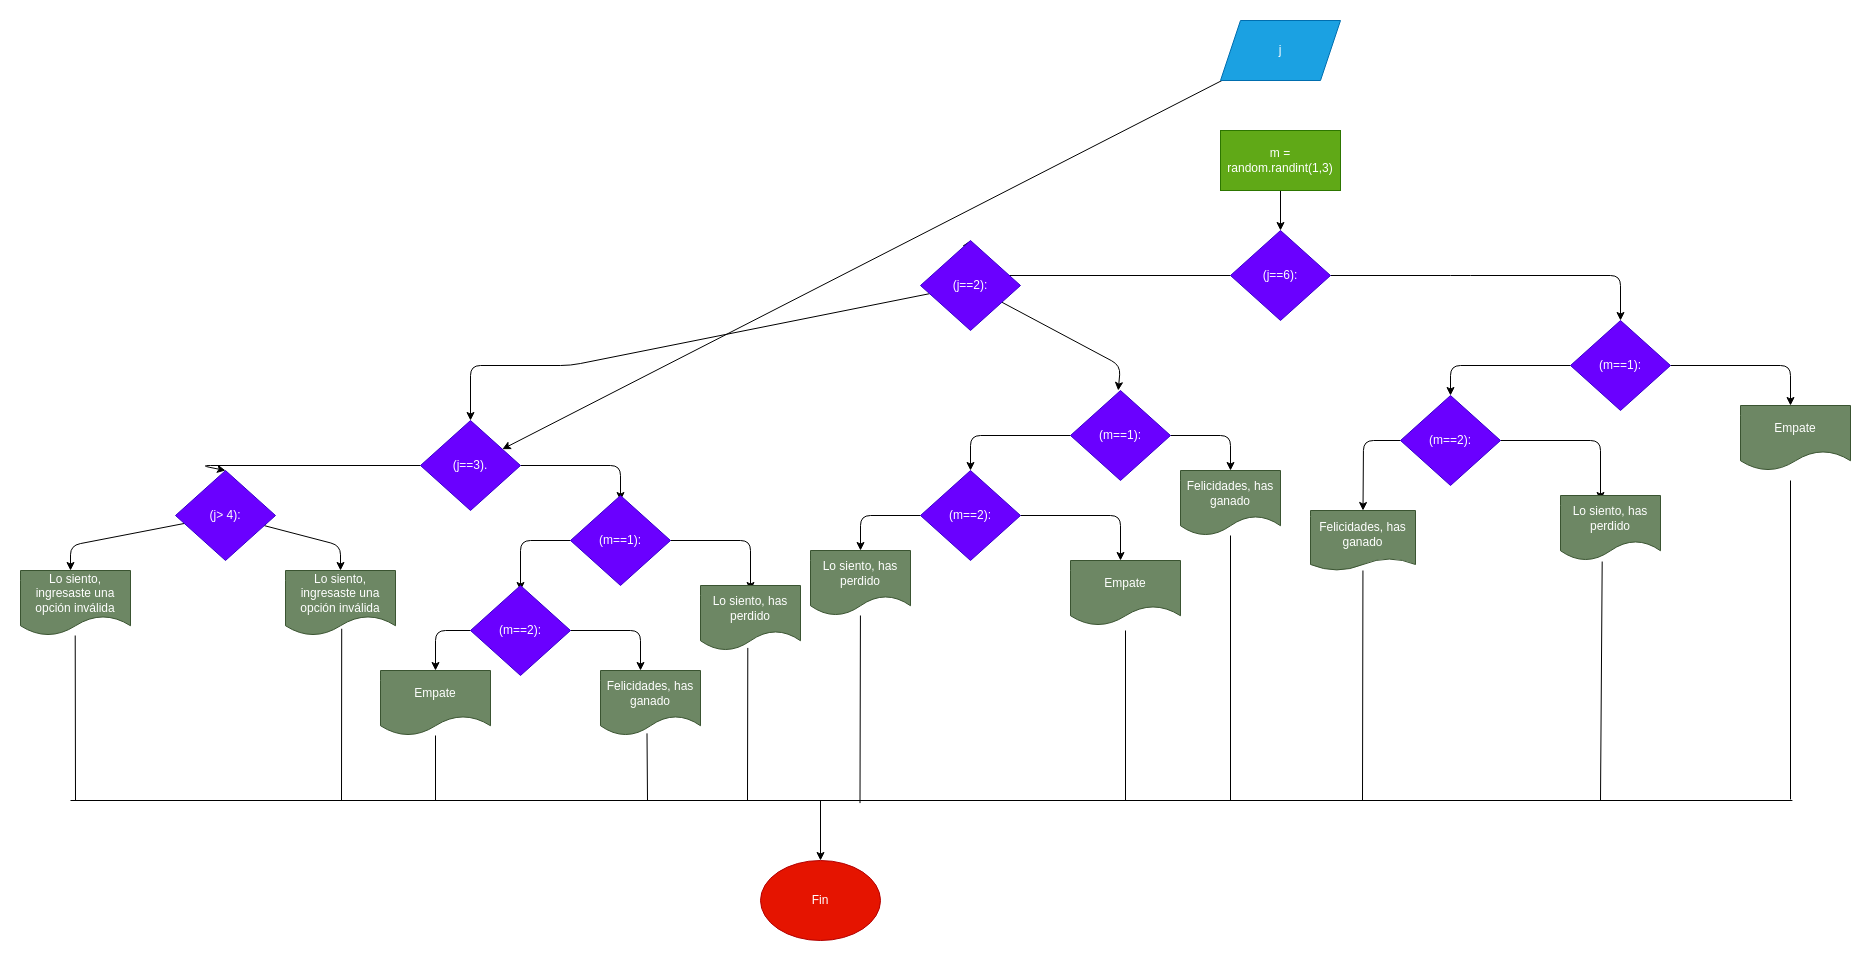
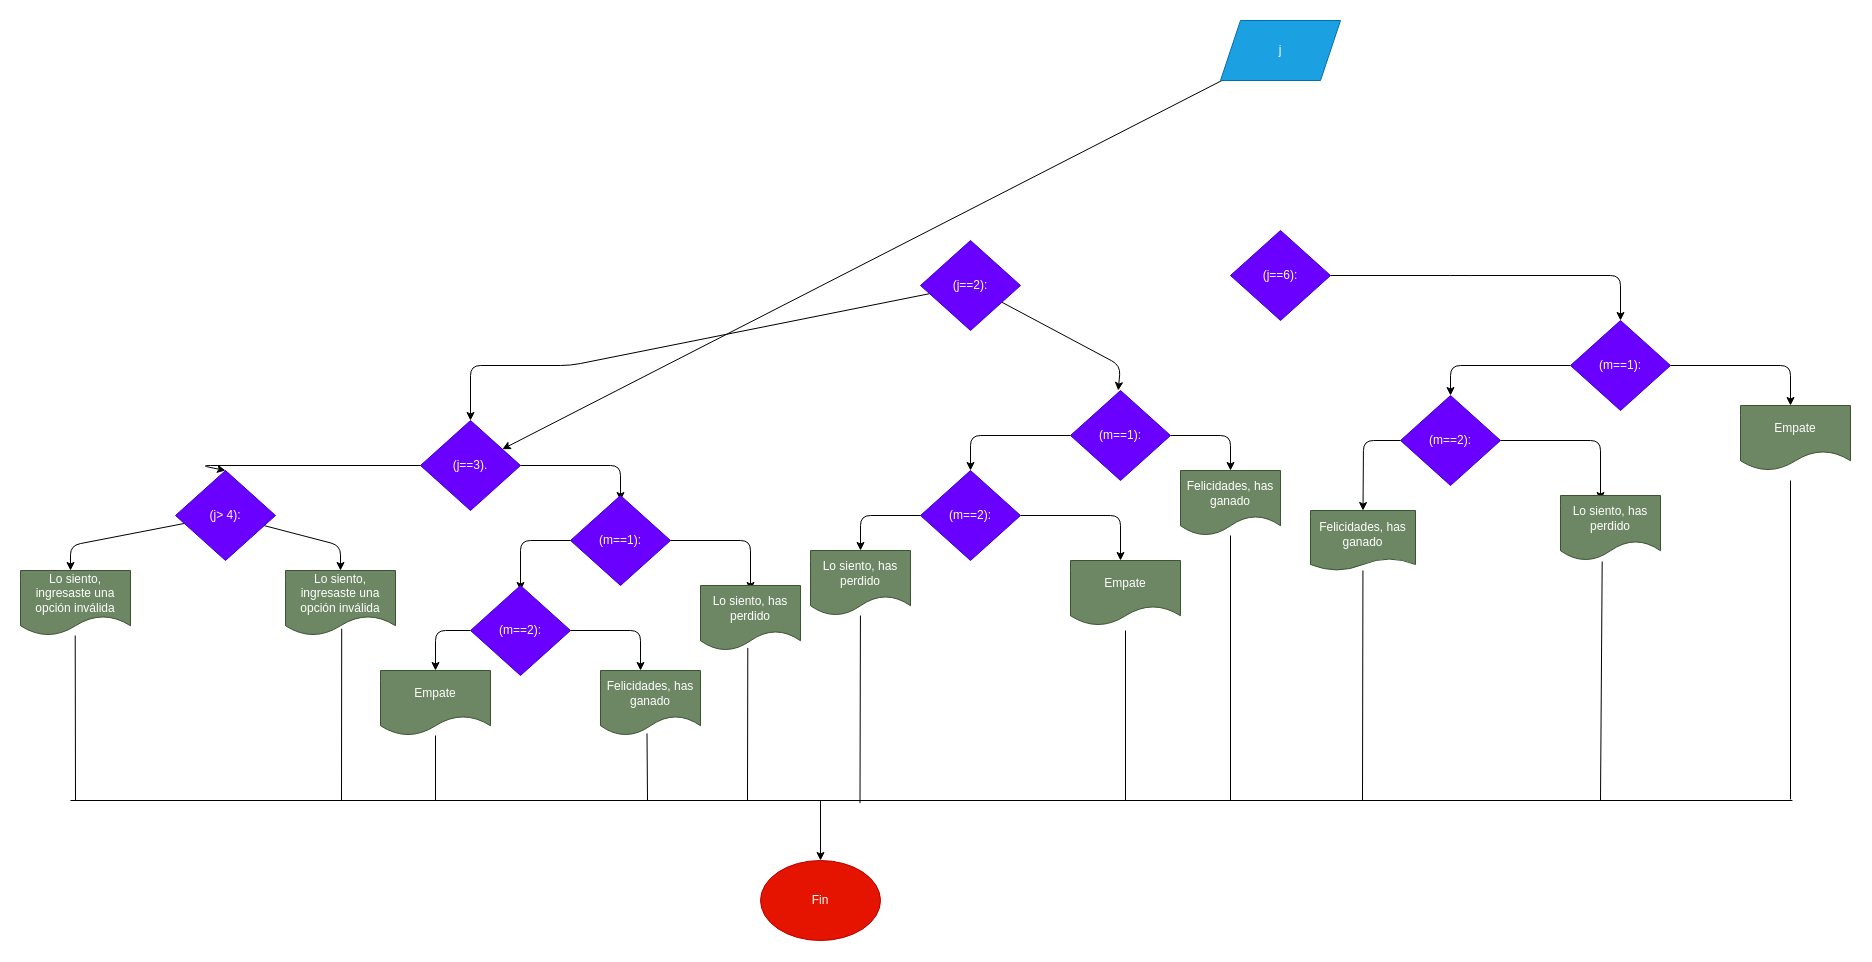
- <mxCell id="5" value="m = random.randint(1,3)" style="whiteSpace=wrap;html=1;fillColor=#60a917;fontColor=#ffffff;strokeColor=#2D7600;" vertex="1" parent="1"><mxGeometry x="1220" y="130" width="120" height="60" as="geometry" /></mxCell>
- <mxCell id="4" value="" style="edgeStyle=none;html=1;" edge="1" parent="1" source="5" target="8"><mxGeometry relative="1" as="geometry" /></mxCell>
- <mxCell id="7" style="edgeStyle=none;html=1;entryX=0.5;entryY=0;entryDx=0;entryDy=0;" edge="1" parent="1" source="8" target="18"><mxGeometry relative="1" as="geometry"><mxPoint x="1070" y="320" as="targetPoint" /><Array as="points"><mxPoint x="950" y="275" /></Array></mxGeometry></mxCell>
